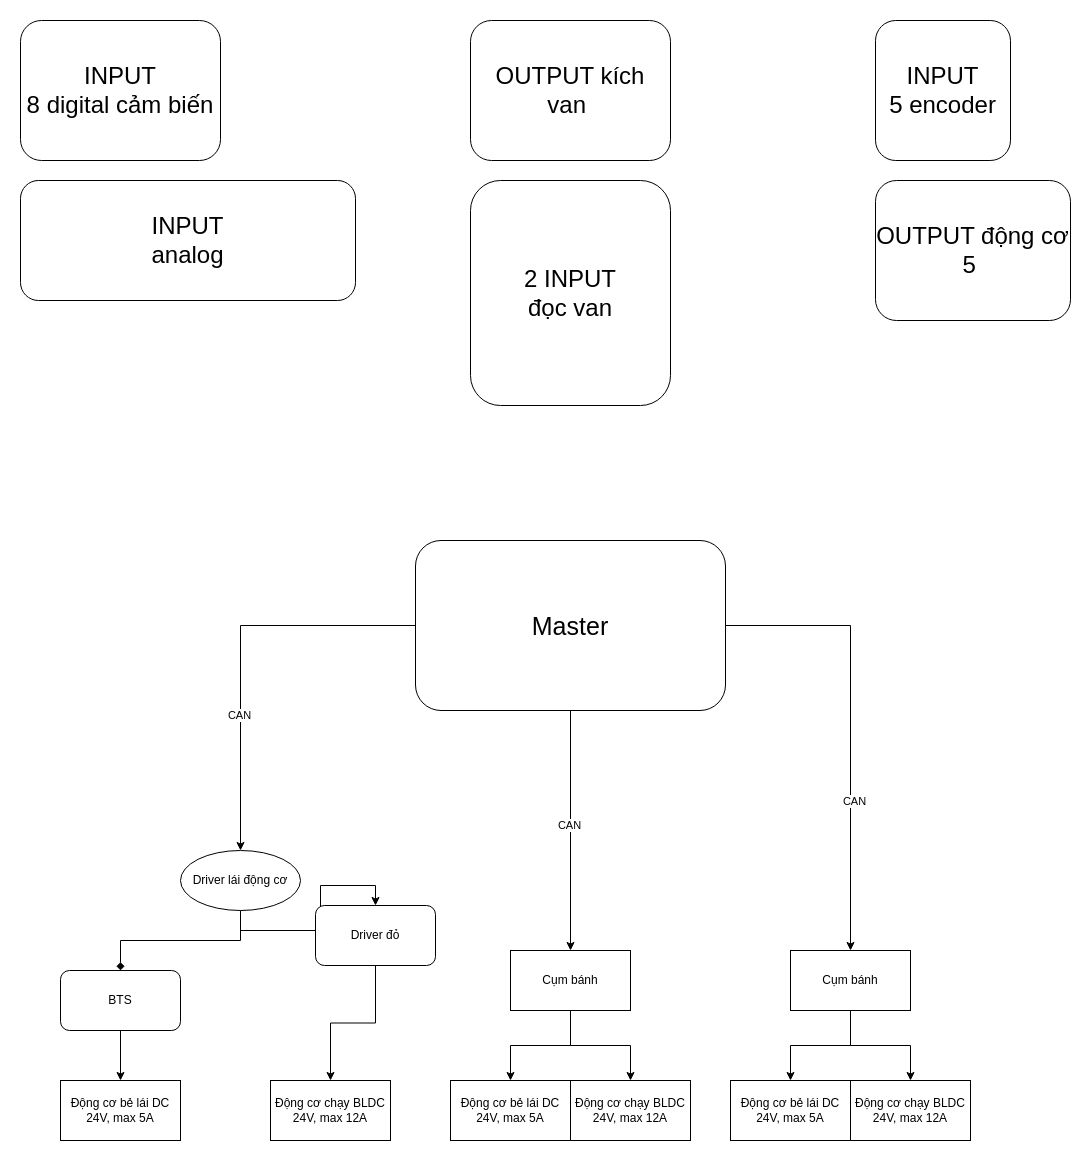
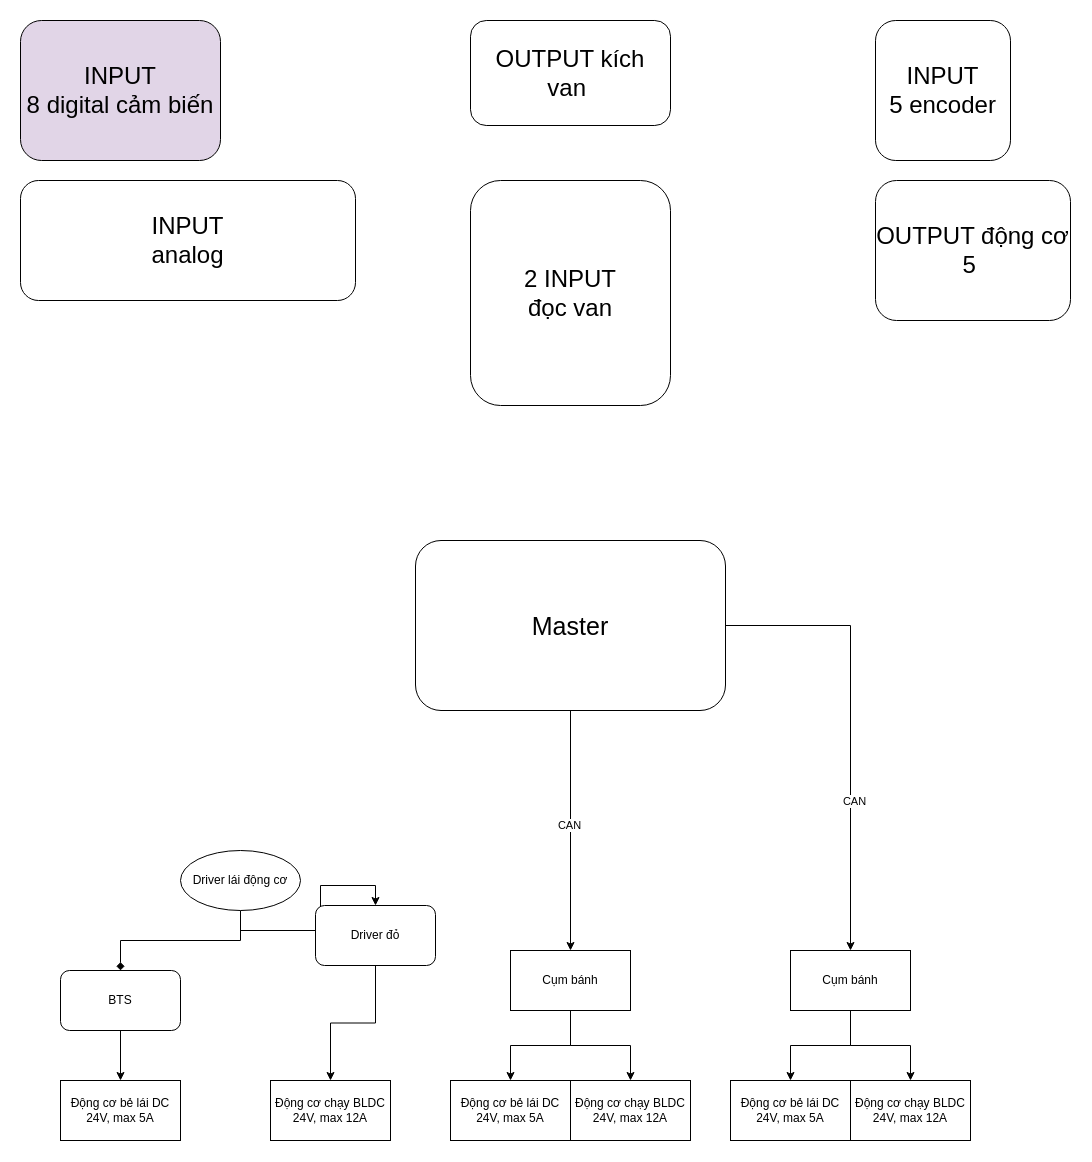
- <mxCell id="30" value="&lt;font style=&quot;font-size: 24px;&quot;&gt;INPUT&lt;br&gt;8 digital cảm biến&lt;br&gt;&lt;/font&gt;" style="rounded=1;whiteSpace=wrap;html=1;" vertex="1" parent="1"><mxGeometry x="20" y="20" width="200" height="140" as="geometry" /></mxCell>
+ <mxCell id="30" value="&lt;font style=&quot;font-size: 24px;&quot;&gt;INPUT&lt;br&gt;8 digital cảm biến&lt;br&gt;&lt;/font&gt;" style="rounded=1;whiteSpace=wrap;html=1;fillColor=#e1d5e7;" vertex="1" parent="1"><mxGeometry x="20" y="20" width="200" height="140" as="geometry" /></mxCell>
- <mxCell id="32" value="&lt;font style=&quot;font-size: 24px;&quot;&gt;OUTPUT kích van&amp;nbsp;&lt;/font&gt;" style="rounded=1;whiteSpace=wrap;html=1;" vertex="1" parent="1"><mxGeometry x="470" y="20" width="200" height="140" as="geometry" /></mxCell>
+ <mxCell id="32" value="&lt;font style=&quot;font-size: 24px;&quot;&gt;OUTPUT kích van&amp;nbsp;&lt;/font&gt;" style="rounded=1;whiteSpace=wrap;html=1;" vertex="1" parent="1"><mxGeometry x="470" y="20" width="200" height="105" as="geometry" /></mxCell>
- <mxCell id="21" style="edgeStyle=orthogonalEdgeStyle;rounded=0;orthogonalLoop=1;jettySize=auto;html=1;exitX=0;exitY=0.5;exitDx=0;exitDy=0;entryX=0.5;entryY=0;entryDx=0;entryDy=0;" edge="1" parent="1" source="27" target="16"><mxGeometry relative="1" as="geometry" /></mxCell>
- <mxCell id="22" value="CAN" style="edgeLabel;html=1;align=center;verticalAlign=middle;resizable=0;points=[];" vertex="1" connectable="0" parent="21"><mxGeometry x="0.32" y="-2" relative="1" as="geometry"><mxPoint as="offset" /></mxGeometry></mxCell>
